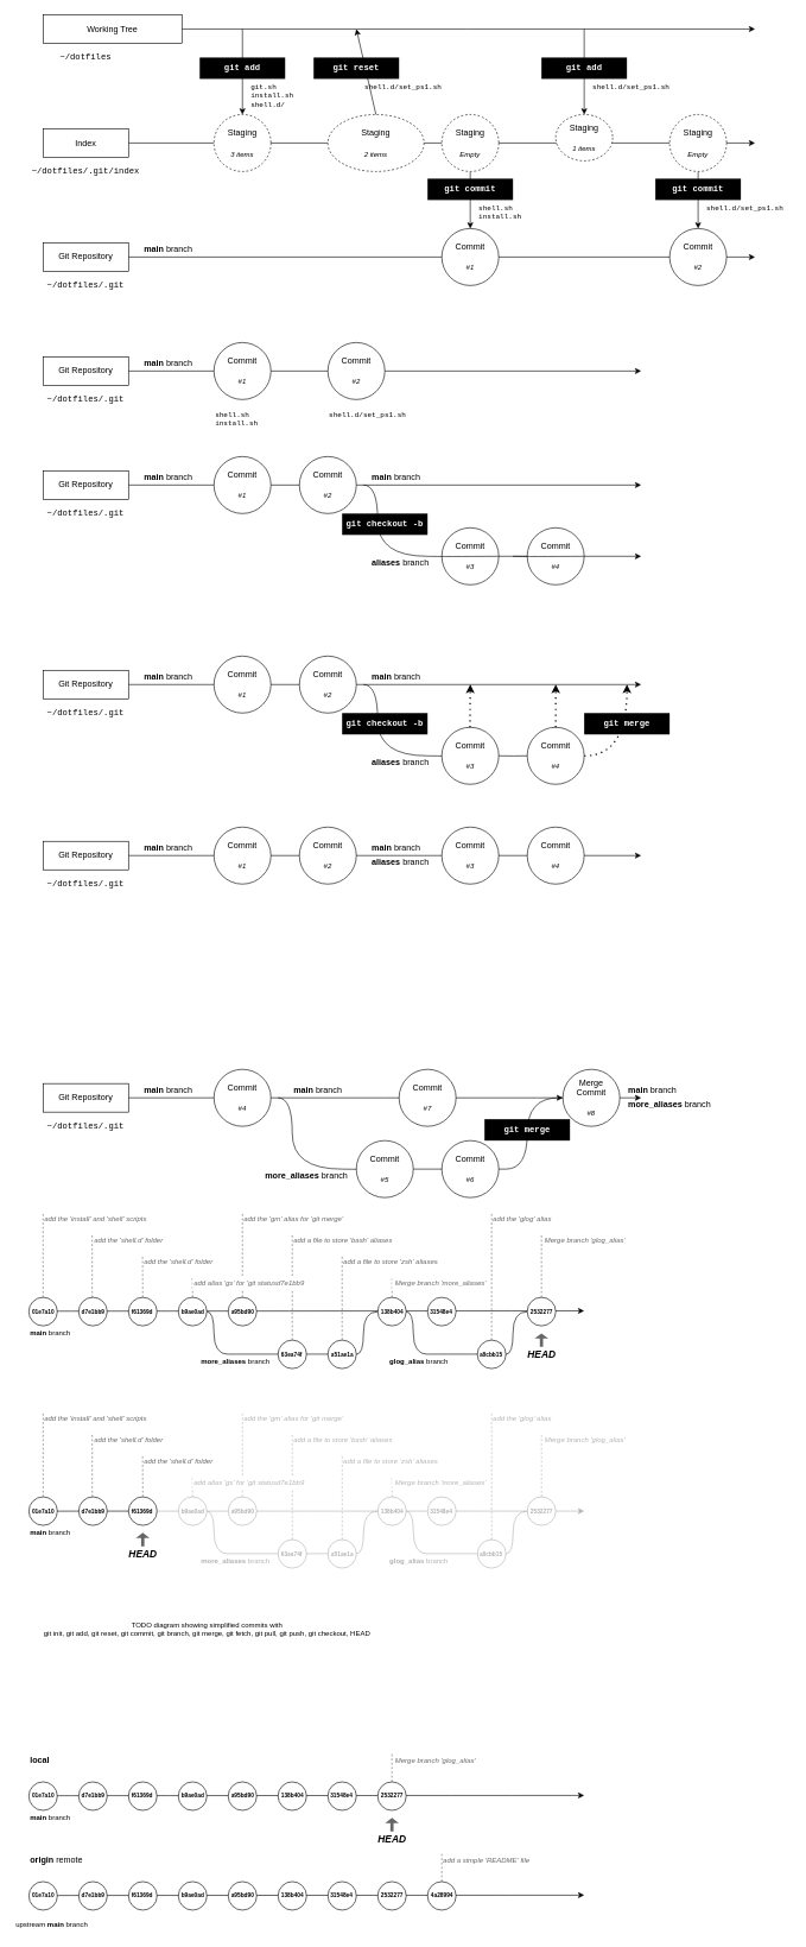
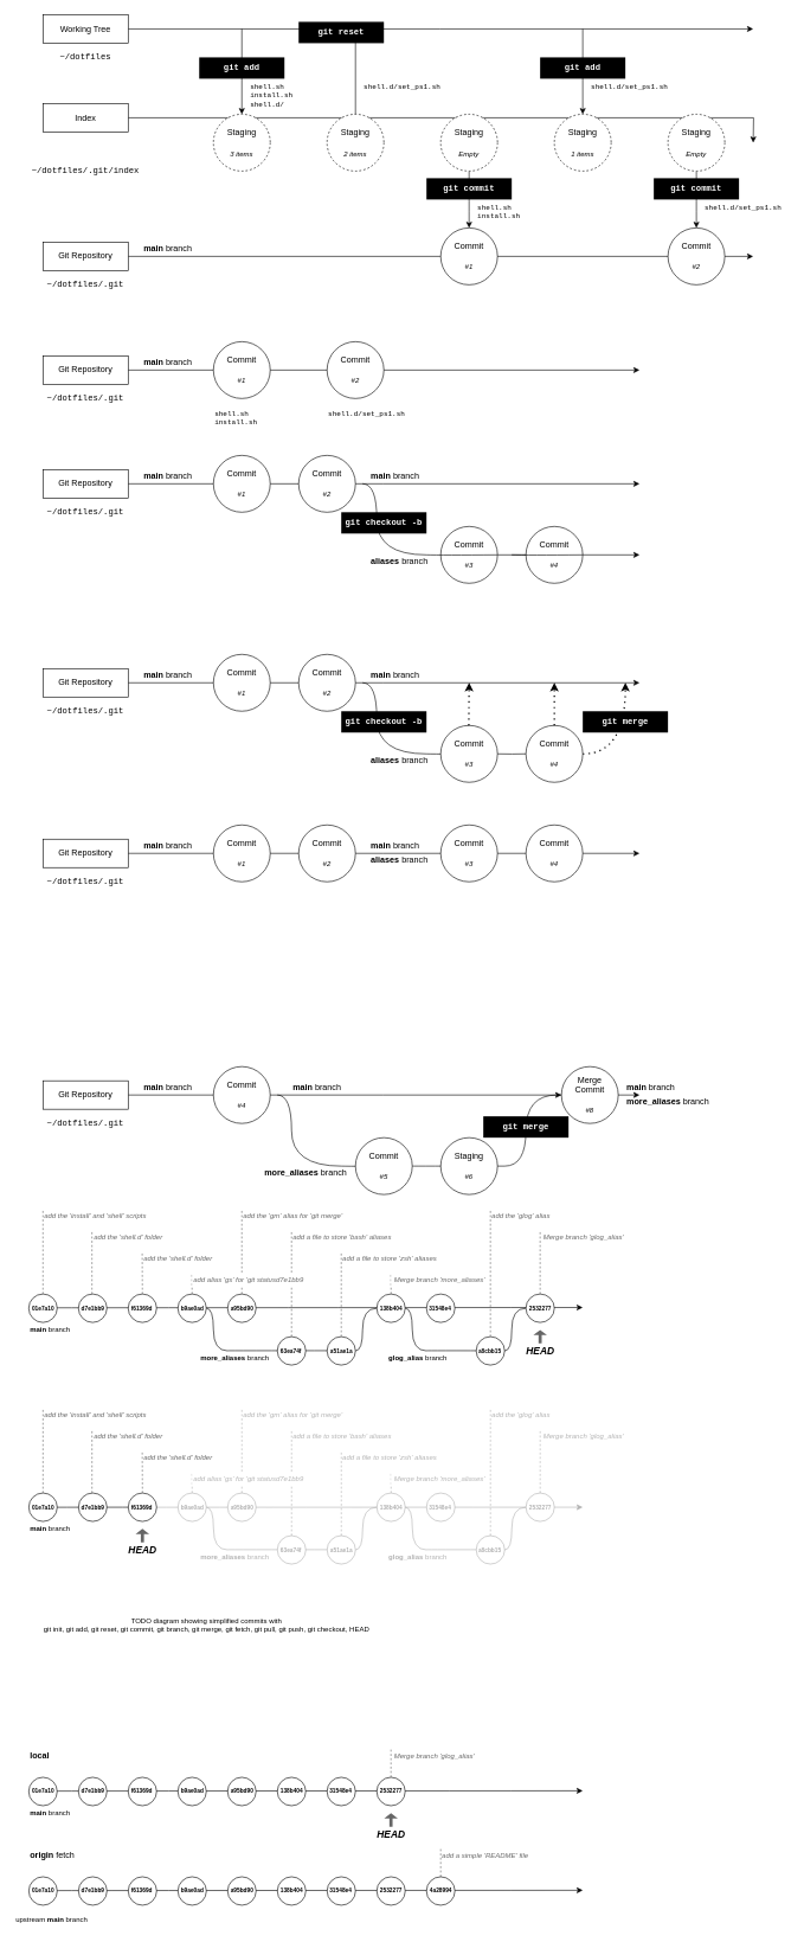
- <mxCell id="7" value="Working Tree" style="rounded=0;whiteSpace=wrap;html=1;strokeColor=#000000;" vertex="1" parent="1"><mxGeometry x="60" y="20" width="195" height="40" as="geometry" /></mxCell>
+ <mxCell id="7" value="Working Tree" style="rounded=0;whiteSpace=wrap;html=1;strokeColor=#000000;" vertex="1" parent="1"><mxGeometry x="60" y="20" width="120" height="40" as="geometry" /></mxCell>
- <mxCell id="21" value="&lt;font face=&quot;Courier New&quot; style=&quot;font-size: 12px&quot; color=&quot;#ffffff&quot;&gt;git reset&lt;/font&gt;" style="rounded=0;whiteSpace=wrap;html=1;dashed=1;fontFamily=Helvetica;fontSize=10;align=center;fillColor=#000000;fontStyle=1;strokeColor=none;" vertex="1" parent="1"><mxGeometry x="440" y="80" width="120" height="30" as="geometry" /></mxCell>
+ <mxCell id="21" value="&lt;font face=&quot;Courier New&quot; style=&quot;font-size: 12px&quot; color=&quot;#ffffff&quot;&gt;git reset&lt;/font&gt;" style="rounded=0;whiteSpace=wrap;html=1;dashed=1;fontFamily=Helvetica;fontSize=10;align=center;fillColor=#000000;fontStyle=1;strokeColor=none;" vertex="1" parent="1"><mxGeometry x="420" y="30" width="120" height="30" as="geometry" /></mxCell>
- <mxCell id="10" value="git.sh&lt;br style=&quot;font-size: 10px;&quot;&gt;install.sh&lt;br style=&quot;font-size: 10px;&quot;&gt;shell.d/" style="text;html=1;strokeColor=none;fillColor=none;align=left;verticalAlign=top;whiteSpace=wrap;rounded=0;fontFamily=Courier New;fontSize=10;" vertex="1" parent="1"><mxGeometry x="350" y="110" width="120" height="20" as="geometry" /></mxCell>
+ <mxCell id="10" value="shell.sh&lt;br style=&quot;font-size: 10px;&quot;&gt;install.sh&lt;br style=&quot;font-size: 10px;&quot;&gt;shell.d/" style="text;html=1;strokeColor=none;fillColor=none;align=left;verticalAlign=top;whiteSpace=wrap;rounded=0;fontFamily=Courier New;fontSize=10;" vertex="1" parent="1"><mxGeometry x="350" y="110" width="120" height="20" as="geometry" /></mxCell>
- <mxCell id="35" value="Staging&lt;br&gt;&lt;br&gt;&lt;font style=&quot;font-size: 10px&quot;&gt;&lt;i&gt;1 items&lt;/i&gt;&lt;/font&gt;" style="ellipse;whiteSpace=wrap;html=1;fontFamily=Helvetica;strokeColor=#000000;align=center;dashed=1;" vertex="1" parent="1"><mxGeometry x="780" y="160" width="80" height="65" as="geometry" /></mxCell>
+ <mxCell id="35" value="Staging&lt;br&gt;&lt;br&gt;&lt;font style=&quot;font-size: 10px&quot;&gt;&lt;i&gt;1 items&lt;/i&gt;&lt;/font&gt;" style="ellipse;whiteSpace=wrap;html=1;fontFamily=Helvetica;strokeColor=#000000;align=center;dashed=1;" vertex="1" parent="1"><mxGeometry x="780" y="160" width="80" height="80" as="geometry" /></mxCell>
- <mxCell id="5" value="Index" style="rounded=0;whiteSpace=wrap;html=1;strokeColor=#000000;" vertex="1" parent="1"><mxGeometry x="60" y="180" width="120" height="40" as="geometry" /></mxCell>
+ <mxCell id="5" value="Index" style="rounded=0;whiteSpace=wrap;html=1;strokeColor=#000000;" vertex="1" parent="1"><mxGeometry x="60" y="145" width="120" height="40" as="geometry" /></mxCell>
- <mxCell id="19" value="Staging&lt;br&gt;&lt;br&gt;&lt;font style=&quot;font-size: 10px&quot;&gt;&lt;i&gt;2 items&lt;/i&gt;&lt;/font&gt;" style="ellipse;whiteSpace=wrap;html=1;fontFamily=Helvetica;strokeColor=#000000;align=center;dashed=1;" vertex="1" parent="1"><mxGeometry x="460" y="160" width="135" height="80" as="geometry" /></mxCell>
+ <mxCell id="19" value="Staging&lt;br&gt;&lt;br&gt;&lt;font style=&quot;font-size: 10px&quot;&gt;&lt;i&gt;2 items&lt;/i&gt;&lt;/font&gt;" style="ellipse;whiteSpace=wrap;html=1;fontFamily=Helvetica;strokeColor=#000000;align=center;dashed=1;" vertex="1" parent="1"><mxGeometry x="460" y="160" width="80" height="80" as="geometry" /></mxCell>
- <mxCell id="92" value="Commit&lt;br&gt;&lt;br&gt;&lt;font style=&quot;font-size: 10px&quot;&gt;&lt;i&gt;#7&lt;/i&gt;&lt;/font&gt;" style="ellipse;whiteSpace=wrap;html=1;fontFamily=Helvetica;strokeColor=#000000;align=center;" vertex="1" parent="1"><mxGeometry x="560" y="1500" width="80" height="80" as="geometry" /></mxCell>
- <mxCell id="98" value="Commit&lt;br&gt;&lt;br&gt;&lt;font style=&quot;font-size: 10px&quot;&gt;&lt;i&gt;#6&lt;/i&gt;&lt;/font&gt;" style="ellipse;whiteSpace=wrap;html=1;fontFamily=Helvetica;strokeColor=#000000;align=center;" vertex="1" parent="1"><mxGeometry x="620" y="1600" width="80" height="80" as="geometry" /></mxCell>
+ <mxCell id="98" value="Staging&lt;br&gt;&lt;br&gt;&lt;font style=&quot;font-size: 10px&quot;&gt;&lt;i&gt;#6&lt;/i&gt;&lt;/font&gt;" style="ellipse;whiteSpace=wrap;html=1;fontFamily=Helvetica;strokeColor=#000000;align=center;" vertex="1" parent="1"><mxGeometry x="620" y="1600" width="80" height="80" as="geometry" /></mxCell>
- <mxCell id="256" value="&lt;font style=&quot;font-size: 12px&quot;&gt;&lt;b&gt;origin &lt;/b&gt;remote&lt;/font&gt;" style="text;html=1;align=left;verticalAlign=middle;resizable=0;points=[];autosize=1;strokeColor=none;fontFamily=Helvetica;fontSize=10;" vertex="1" parent="1"><mxGeometry x="40.06" y="2600" width="90" height="20" as="geometry" /></mxCell>
+ <mxCell id="256" value="&lt;font style=&quot;font-size: 12px&quot;&gt;&lt;b&gt;origin &lt;/b&gt;fetch&lt;/font&gt;" style="text;html=1;align=left;verticalAlign=middle;resizable=0;points=[];autosize=1;strokeColor=none;fontFamily=Helvetica;fontSize=10;" vertex="1" parent="1"><mxGeometry x="40.06" y="2600" width="90" height="20" as="geometry" /></mxCell>
